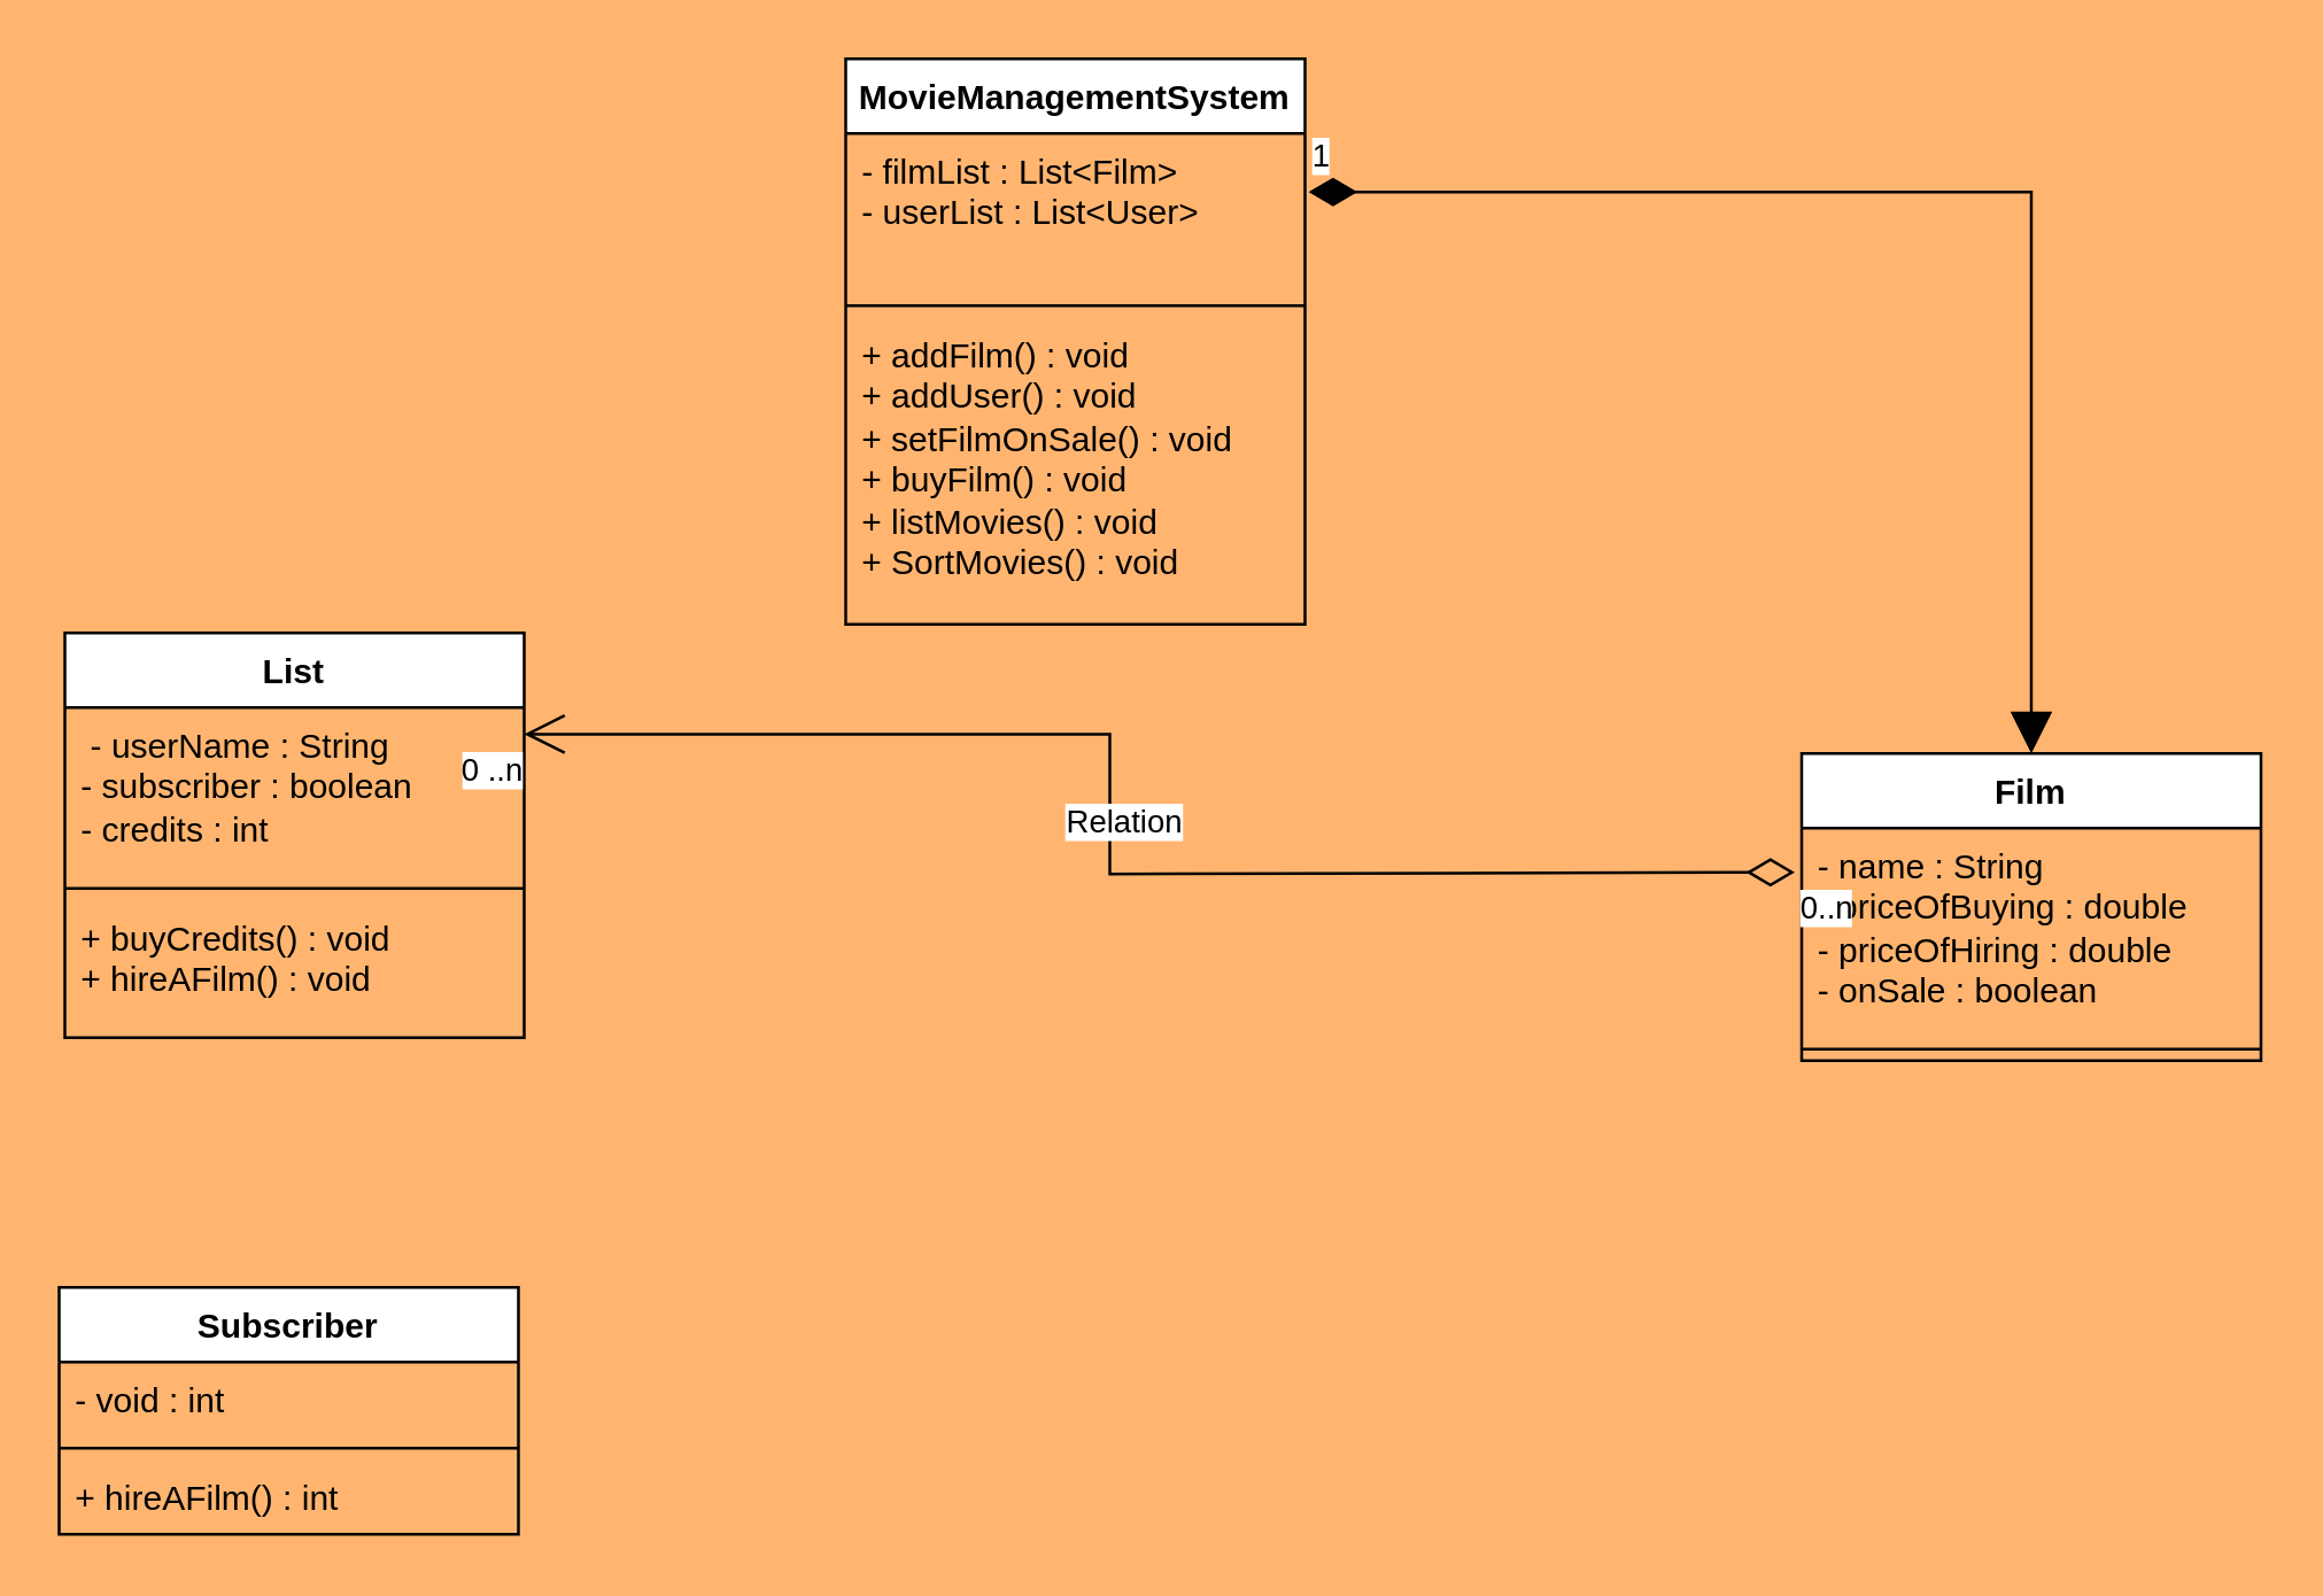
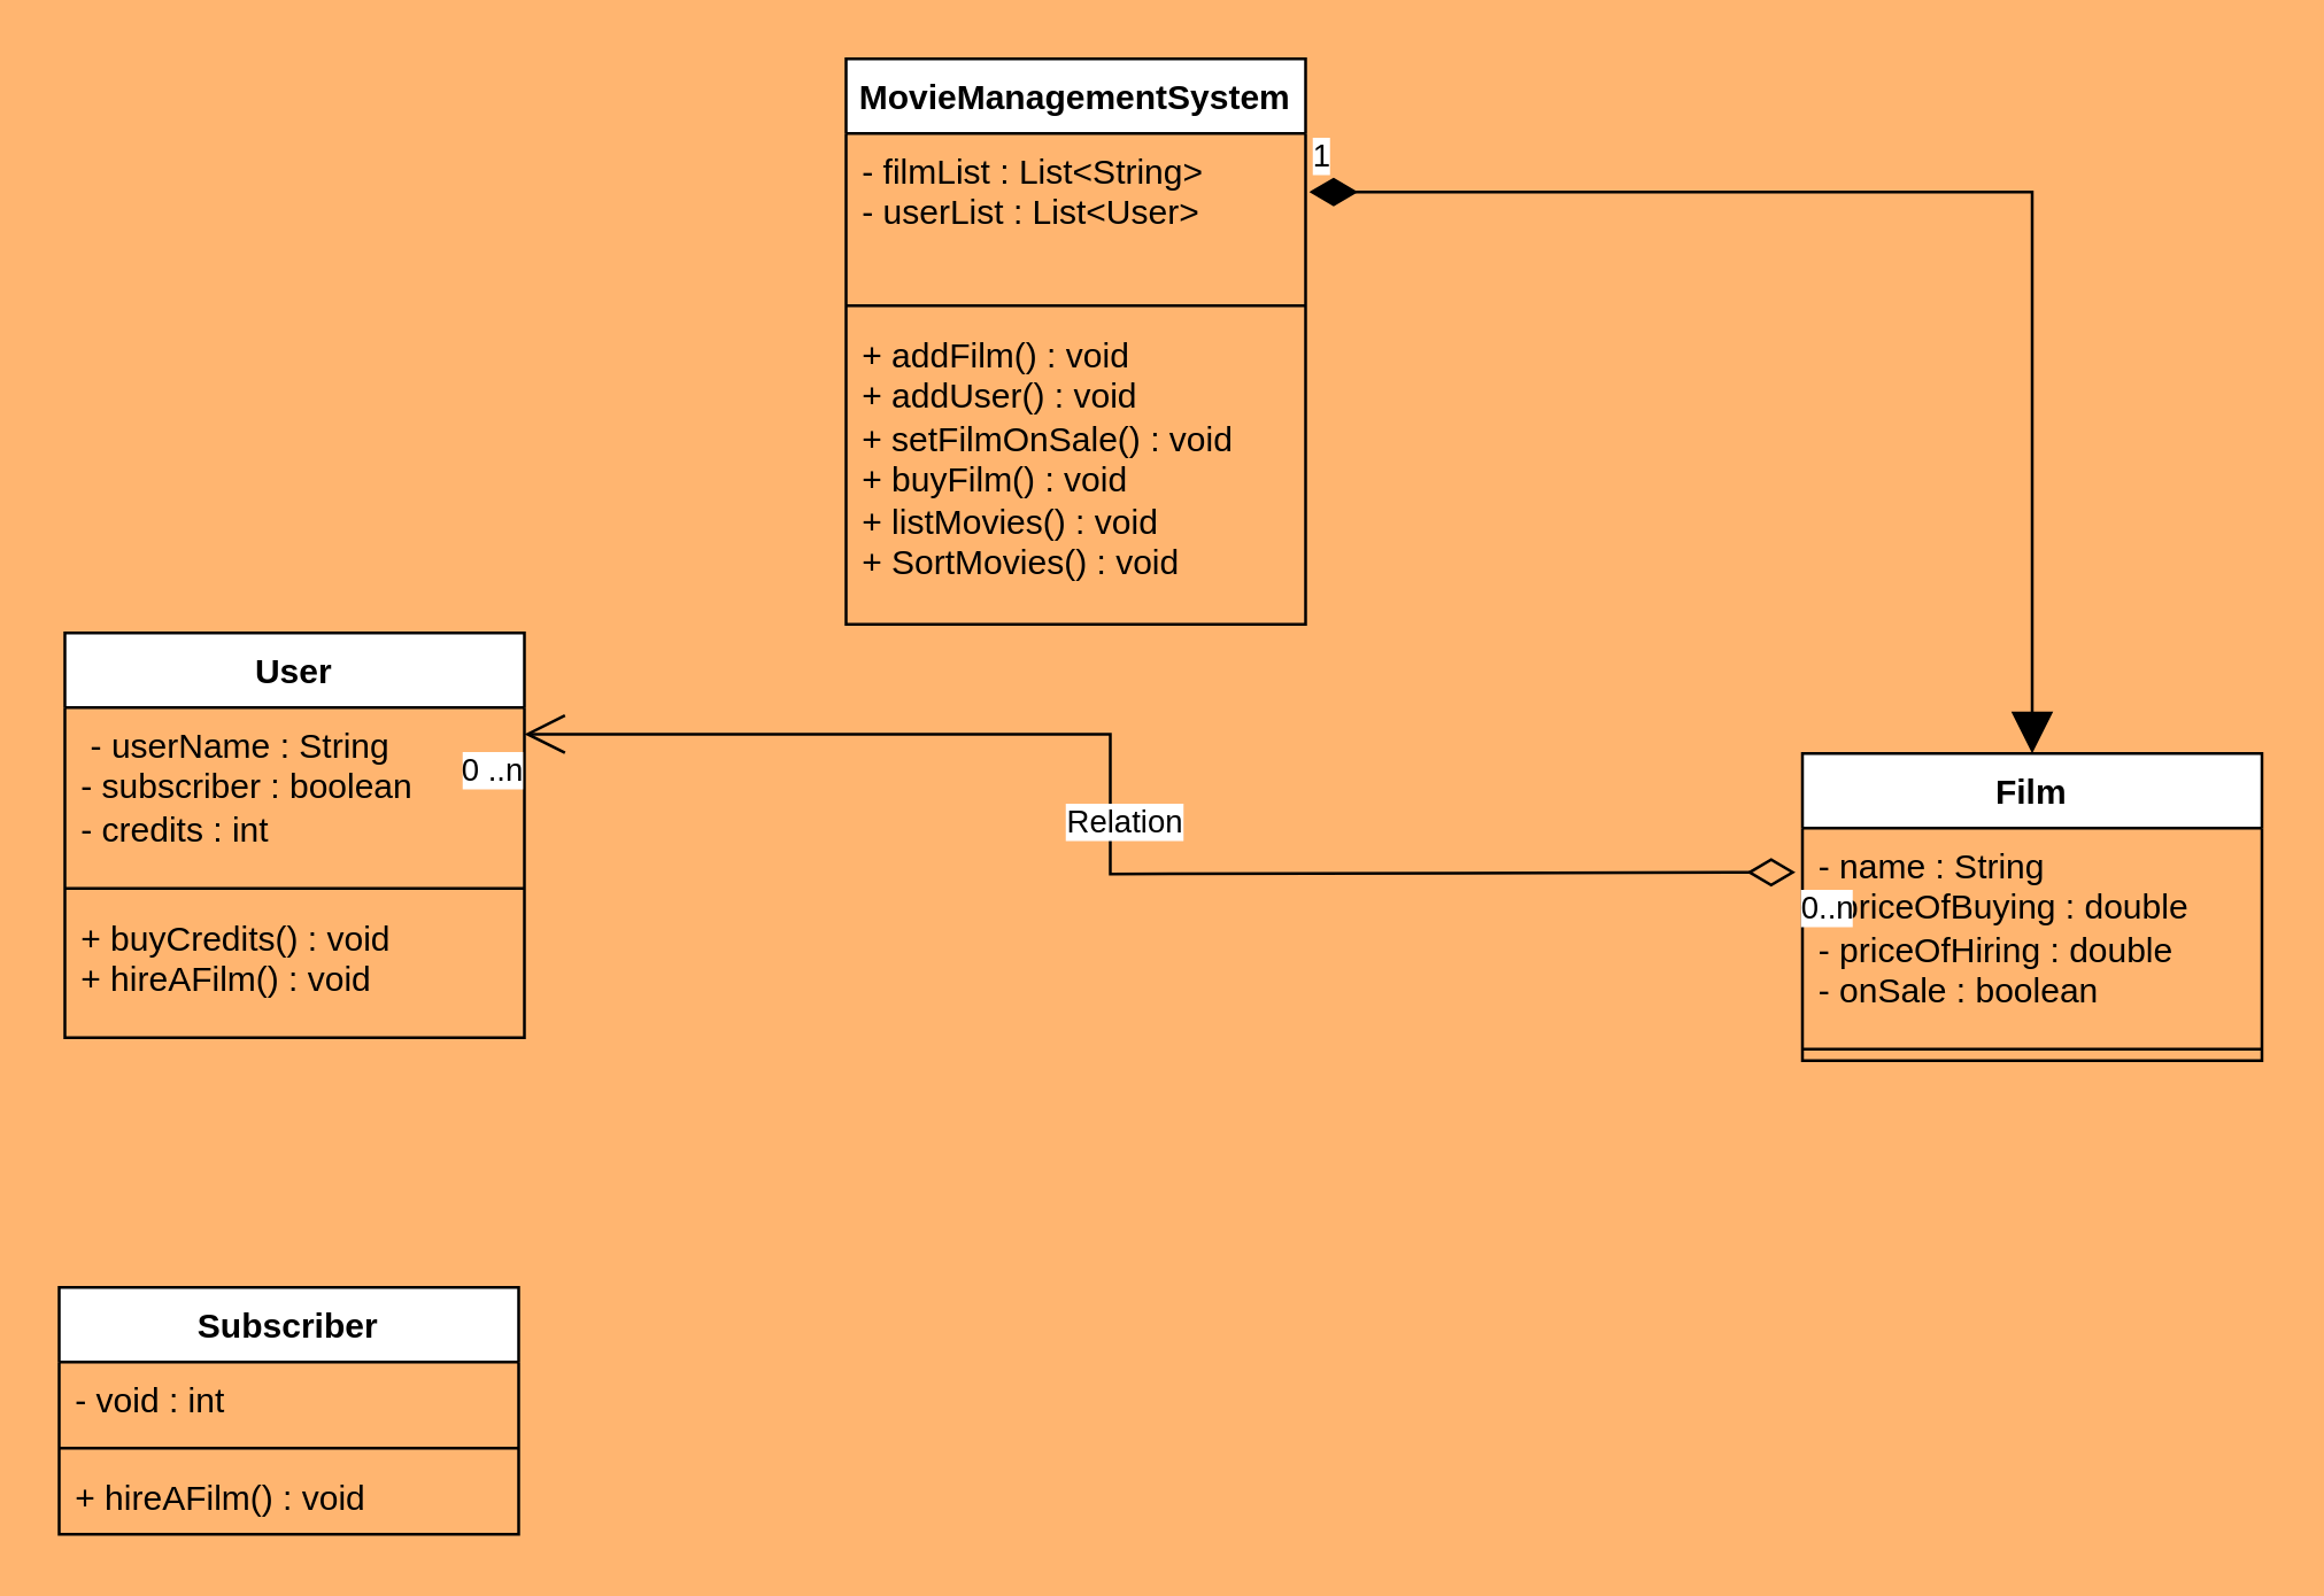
- <mxCell id="14" value="- filmList : List&amp;lt;Film&amp;gt;&lt;br&gt;- userList : List&amp;lt;User&amp;gt;" style="text;strokeColor=none;fillColor=none;align=left;verticalAlign=top;spacingLeft=4;spacingRight=4;overflow=hidden;rotatable=0;points=[[0,0.5],[1,0.5]];portConstraint=eastwest;whiteSpace=wrap;html=1;" vertex="1" parent="13"><mxGeometry y="26" width="160" height="56" as="geometry" /></mxCell>
+ <mxCell id="14" value="- filmList : List&amp;lt;String&amp;gt;&lt;br&gt;- userList : List&amp;lt;User&amp;gt;" style="text;strokeColor=none;fillColor=none;align=left;verticalAlign=top;spacingLeft=4;spacingRight=4;overflow=hidden;rotatable=0;points=[[0,0.5],[1,0.5]];portConstraint=eastwest;whiteSpace=wrap;html=1;" vertex="1" parent="13"><mxGeometry y="26" width="160" height="56" as="geometry" /></mxCell>
- <mxCell id="5" value="List" style="swimlane;fontStyle=1;align=center;verticalAlign=top;childLayout=stackLayout;horizontal=1;startSize=26;horizontalStack=0;resizeParent=1;resizeParentMax=0;resizeLast=0;collapsible=1;marginBottom=0;whiteSpace=wrap;html=1;" vertex="1" parent="1"><mxGeometry x="22" y="220" width="160" height="141" as="geometry" /></mxCell>
+ <mxCell id="5" value="User" style="swimlane;fontStyle=1;align=center;verticalAlign=top;childLayout=stackLayout;horizontal=1;startSize=26;horizontalStack=0;resizeParent=1;resizeParentMax=0;resizeLast=0;collapsible=1;marginBottom=0;whiteSpace=wrap;html=1;" vertex="1" parent="1"><mxGeometry x="22" y="220" width="160" height="141" as="geometry" /></mxCell>
- <mxCell id="12" value="+ hireAFilm() : int" style="text;strokeColor=none;fillColor=none;align=left;verticalAlign=top;spacingLeft=4;spacingRight=4;overflow=hidden;rotatable=0;points=[[0,0.5],[1,0.5]];portConstraint=eastwest;whiteSpace=wrap;html=1;" vertex="1" parent="9"><mxGeometry y="60" width="160" height="26" as="geometry" /></mxCell>
+ <mxCell id="12" value="+ hireAFilm() : void" style="text;strokeColor=none;fillColor=none;align=left;verticalAlign=top;spacingLeft=4;spacingRight=4;overflow=hidden;rotatable=0;points=[[0,0.5],[1,0.5]];portConstraint=eastwest;whiteSpace=wrap;html=1;" vertex="1" parent="9"><mxGeometry y="60" width="160" height="26" as="geometry" /></mxCell>
